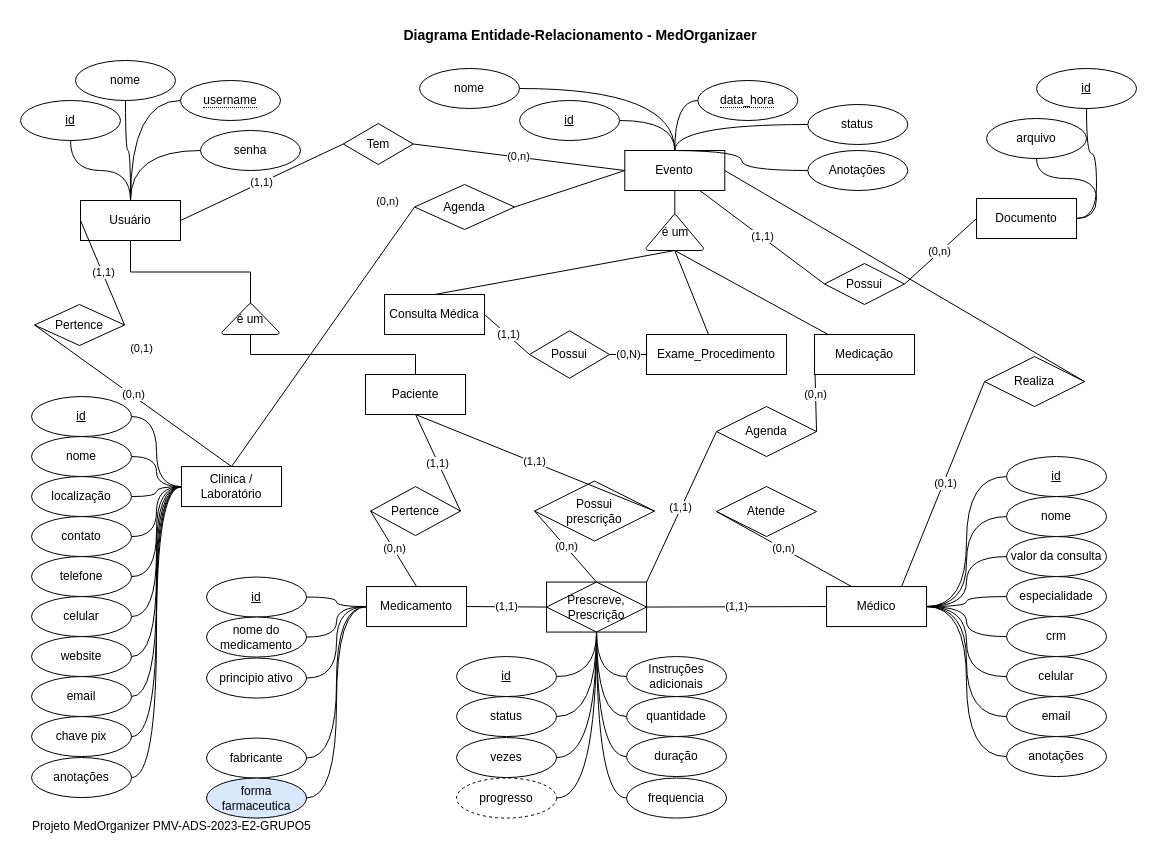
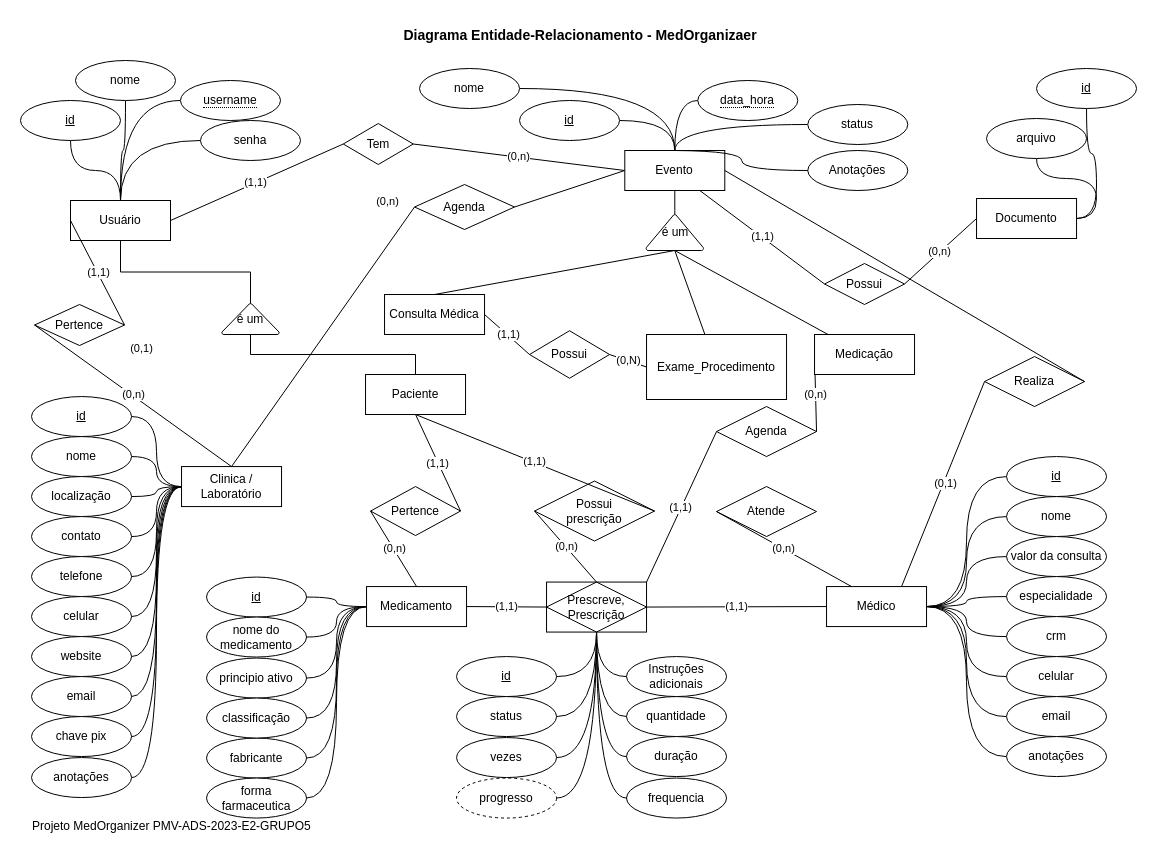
- <mxCell id="113" value="senha" style="ellipse;whiteSpace=wrap;html=1;align=center;" parent="1" vertex="1"><mxGeometry x="200" y="130" width="100" height="40" as="geometry" /></mxCell>
+ <mxCell id="113" value="senha" style="ellipse;whiteSpace=wrap;html=1;align=center;" parent="1" vertex="1"><mxGeometry x="200" y="120" width="100" height="40" as="geometry" /></mxCell>
- <mxCell id="3" value="Usuário" style="whiteSpace=wrap;html=1;align=center;" parent="1" vertex="1"><mxGeometry x="80" y="200" width="100" height="40" as="geometry" /></mxCell>
+ <mxCell id="3" value="Usuário" style="whiteSpace=wrap;html=1;align=center;" parent="1" vertex="1"><mxGeometry x="70" y="200" width="100" height="40" as="geometry" /></mxCell>
- <mxCell id="140" value="Exame_Procedimento" style="whiteSpace=wrap;html=1;align=center;" parent="1" vertex="1"><mxGeometry x="646.04" y="334.01" width="140" height="40" as="geometry" /></mxCell>
+ <mxCell id="140" value="Exame_Procedimento" style="whiteSpace=wrap;html=1;align=center;" parent="1" vertex="1"><mxGeometry x="646.04" y="334.01" width="140" height="65" as="geometry" /></mxCell>
+ <mxCell id="58" style="edgeStyle=orthogonalEdgeStyle;rounded=0;orthogonalLoop=1;jettySize=auto;html=1;entryX=1;entryY=0.5;entryDx=0;entryDy=0;endArrow=none;endFill=0;exitX=0;exitY=0.5;exitDx=0;exitDy=0;curved=1;" parent="45" source="46" target="52" edge="1"><mxGeometry relative="1" as="geometry"><mxPoint x="620" y="120" as="sourcePoint" /></mxGeometry></mxCell>
+ <mxCell id="52" value="classificação" style="ellipse;whiteSpace=wrap;html=1;align=center;movable=1;resizable=1;rotatable=1;deletable=1;editable=1;locked=0;connectable=1;" parent="45" vertex="1"><mxGeometry x="100" y="211.5" width="100" height="40" as="geometry" /></mxCell>
- <mxCell id="51" value="forma farmaceutica" style="ellipse;whiteSpace=wrap;html=1;align=center;fillColor=#dae8fc;" parent="45" vertex="1"><mxGeometry x="100" y="291.5" width="100" height="40" as="geometry" /></mxCell>
+ <mxCell id="51" value="forma farmaceutica" style="ellipse;whiteSpace=wrap;html=1;align=center;" parent="45" vertex="1"><mxGeometry x="100" y="291.5" width="100" height="40" as="geometry" /></mxCell>
